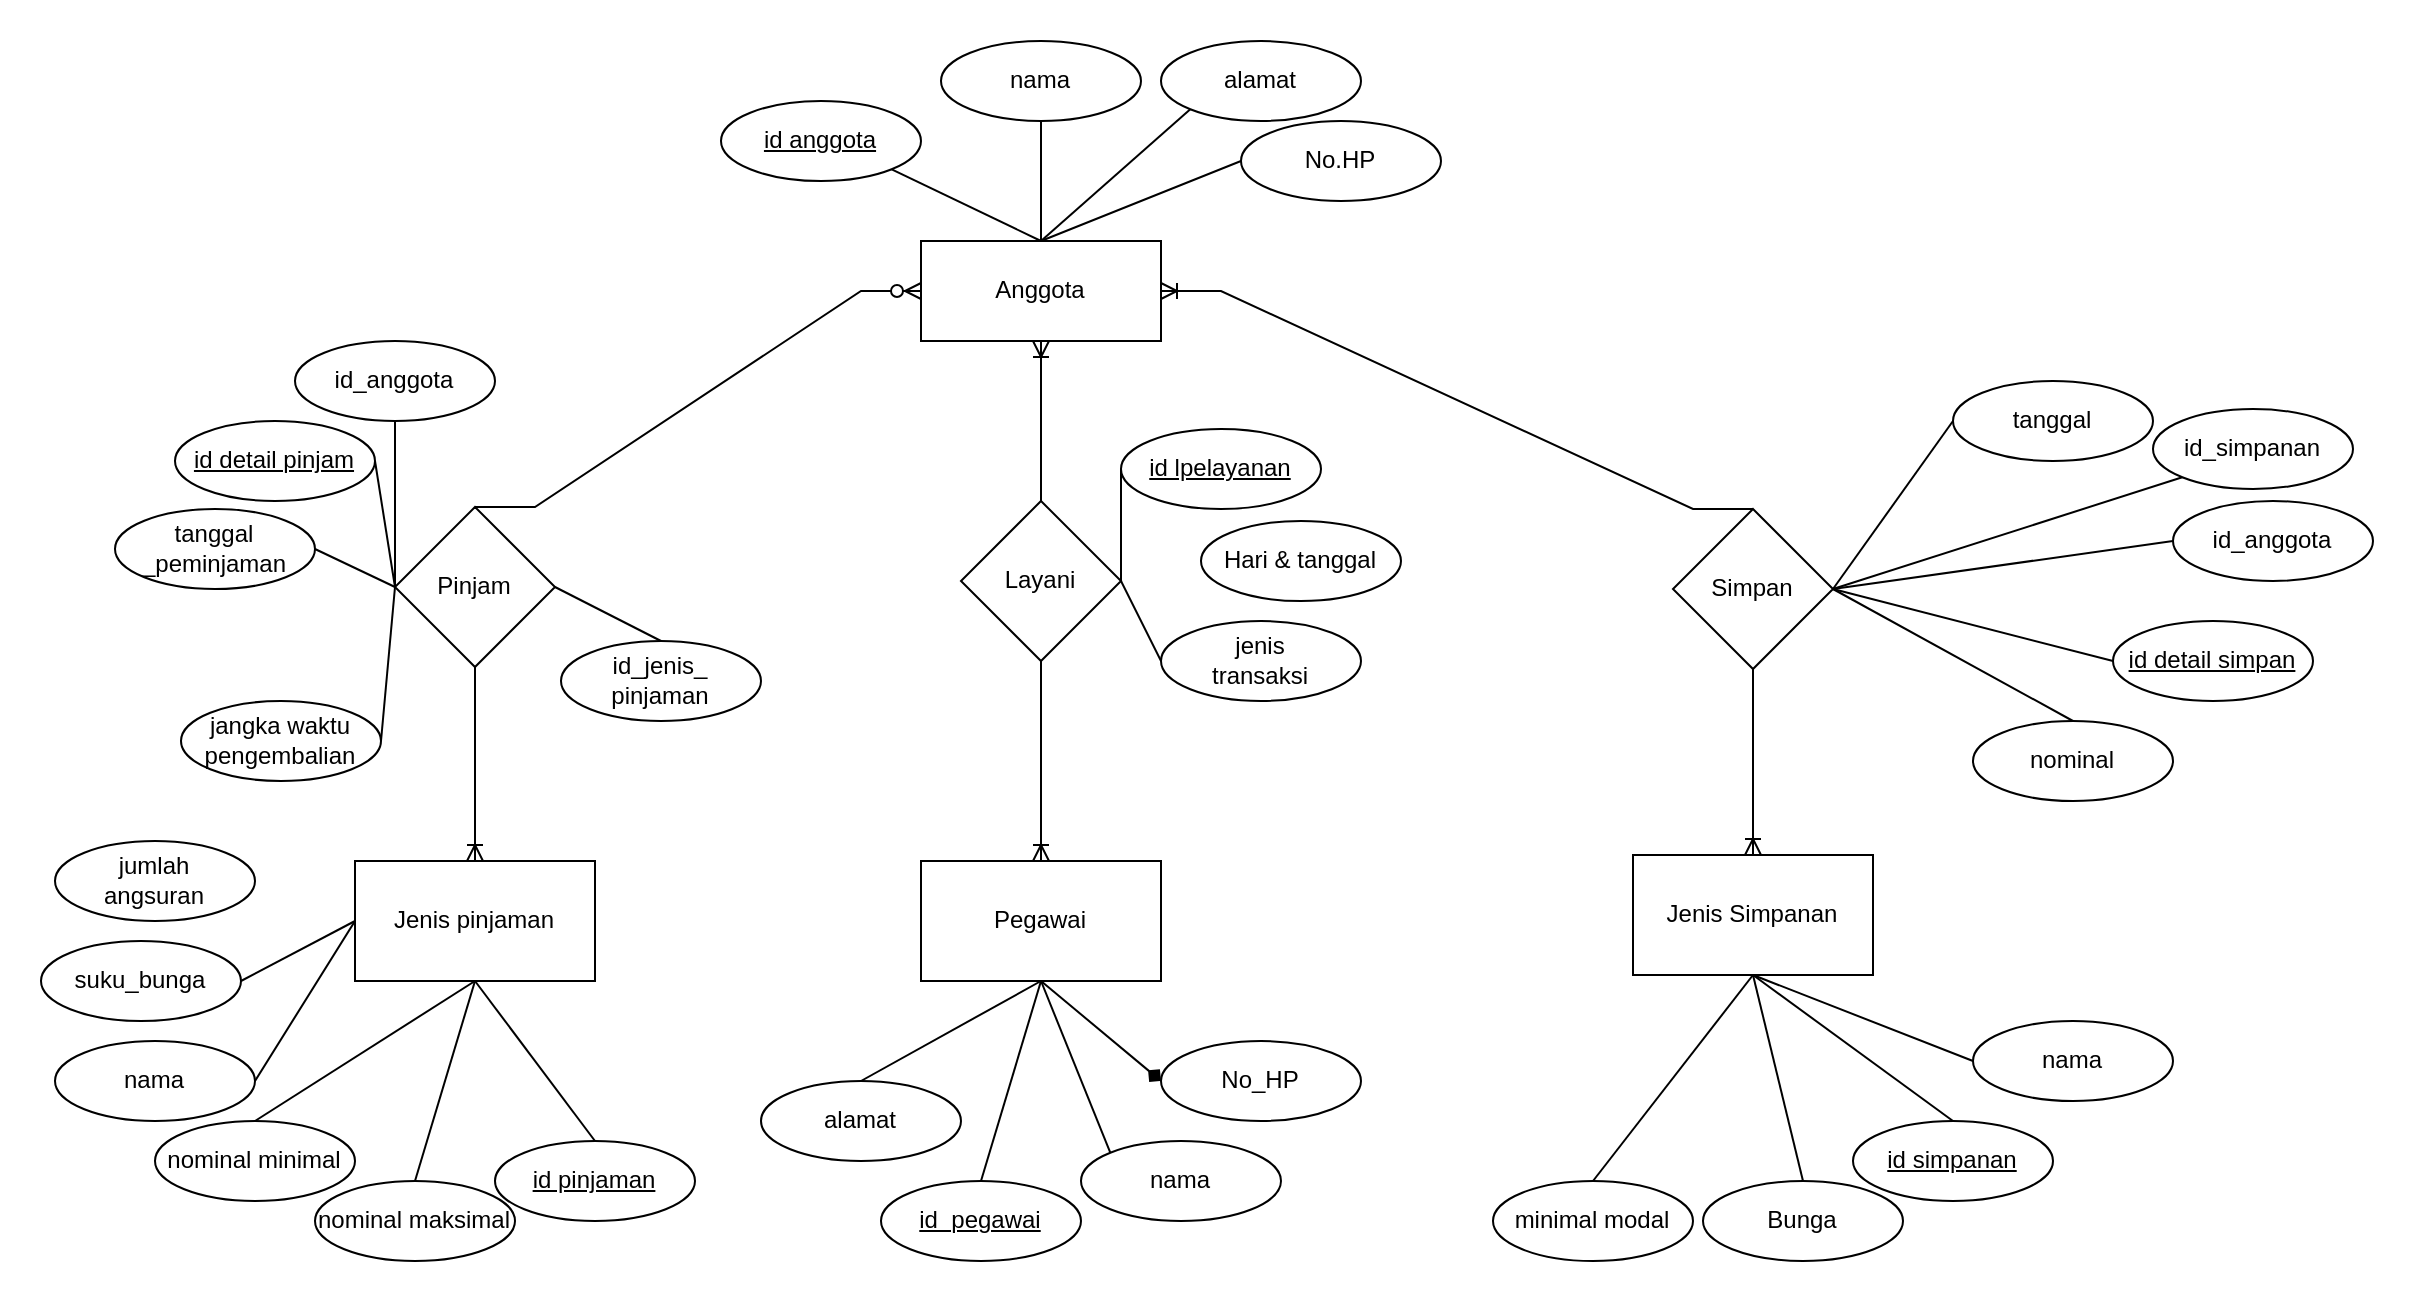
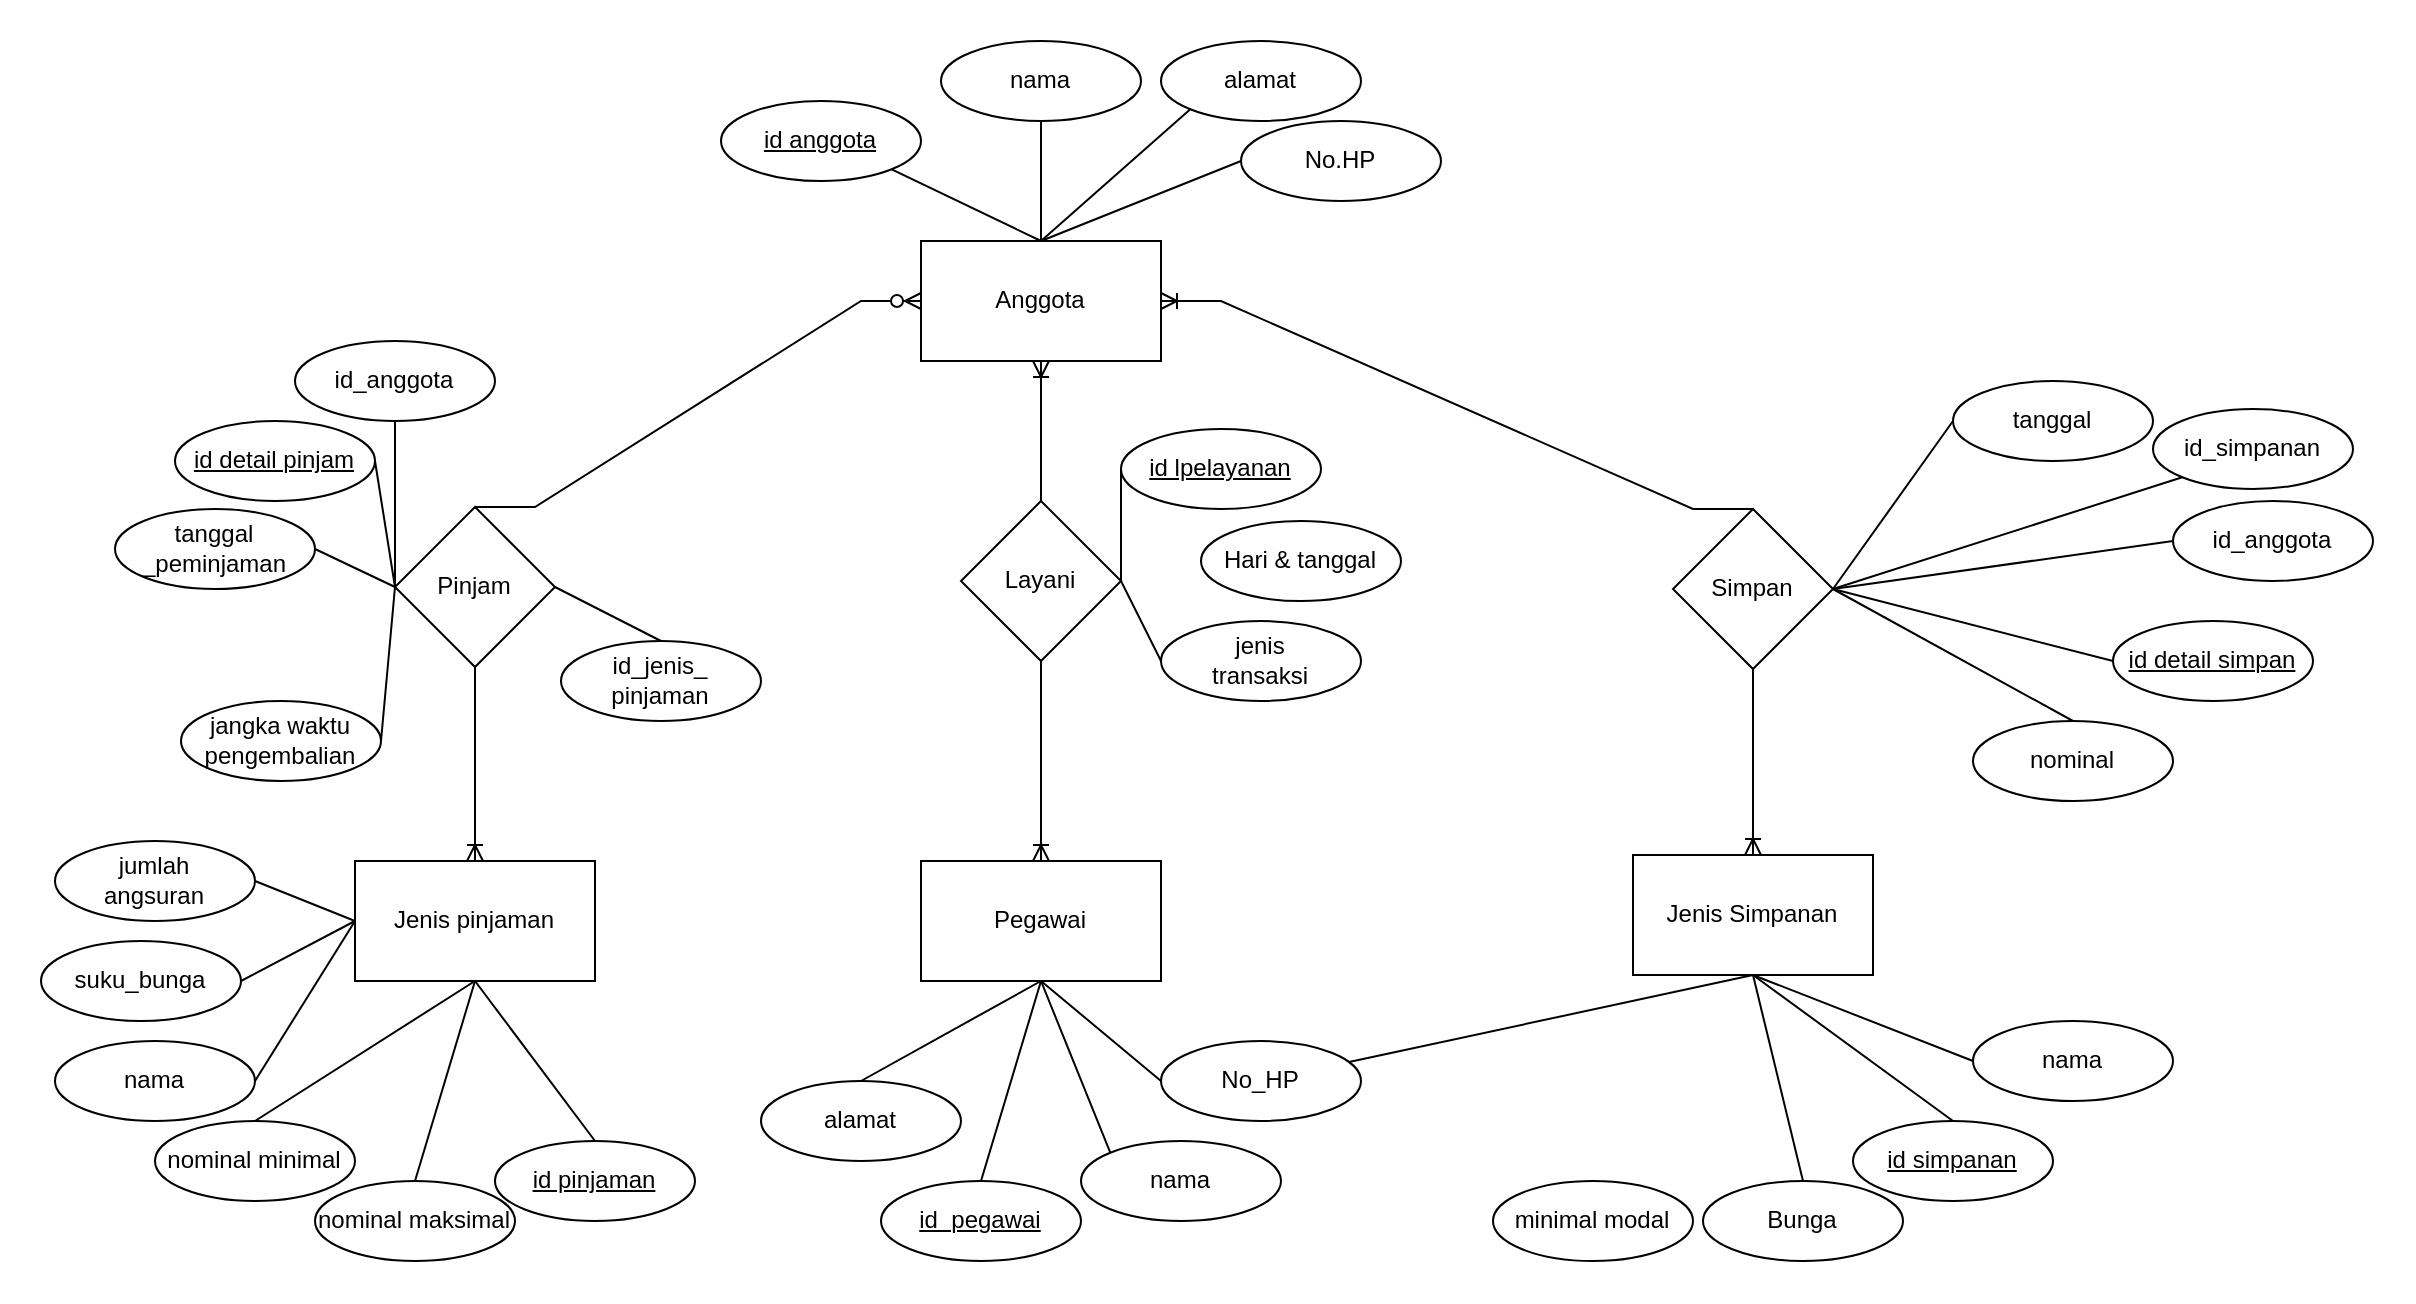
- <mxCell id="2" value="Anggota" style="rounded=0;whiteSpace=wrap;html=1;" parent="1" vertex="1"><mxGeometry x="460" y="120" width="120" height="50" as="geometry" /></mxCell>
+ <mxCell id="2" value="Anggota" style="rounded=0;whiteSpace=wrap;html=1;" parent="1" vertex="1"><mxGeometry x="460" y="120" width="120" height="60" as="geometry" /></mxCell>
+ <mxCell id="44" value="" style="endArrow=none;html=1;rounded=0;entryX=1;entryY=0.5;entryDx=0;entryDy=0;exitX=0;exitY=0.5;exitDx=0;exitDy=0;" parent="1" source="6" target="43" edge="1"><mxGeometry relative="1" as="geometry"><mxPoint x="247" y="500" as="sourcePoint" /><mxPoint x="127" y="540" as="targetPoint" /></mxGeometry></mxCell>
- <mxCell id="58" value="" style="endArrow=diamond;html=1;rounded=0;entryX=0;entryY=0.5;entryDx=0;entryDy=0;exitX=0.5;exitY=1;exitDx=0;exitDy=0;" parent="1" source="7" target="54" edge="1"><mxGeometry relative="1" as="geometry"><mxPoint x="530" y="500" as="sourcePoint" /><mxPoint x="565.044" y="585.7" as="targetPoint" /></mxGeometry></mxCell>
+ <mxCell id="58" value="" style="endArrow=none;html=1;rounded=0;entryX=0;entryY=0.5;entryDx=0;entryDy=0;exitX=0.5;exitY=1;exitDx=0;exitDy=0;" parent="1" source="7" target="54" edge="1"><mxGeometry relative="1" as="geometry"><mxPoint x="530" y="500" as="sourcePoint" /><mxPoint x="565.044" y="585.7" as="targetPoint" /></mxGeometry></mxCell>
- <mxCell id="17" value="" style="endArrow=none;html=1;rounded=0;entryX=0.5;entryY=0;entryDx=0;entryDy=0;exitX=0.5;exitY=1;exitDx=0;exitDy=0;" parent="1" source="4" target="10" edge="1"><mxGeometry relative="1" as="geometry"><mxPoint x="556" y="280" as="sourcePoint" /><mxPoint x="716" y="280" as="targetPoint" /></mxGeometry></mxCell>
+ <mxCell id="17" value="" style="endArrow=none;html=1;rounded=0;exitX=0.5;exitY=1;exitDx=0;exitDy=0;" parent="1" source="4" target="54" edge="1"><mxGeometry relative="1" as="geometry"><mxPoint x="556" y="280" as="sourcePoint" /><mxPoint x="716" y="280" as="targetPoint" /></mxGeometry></mxCell>
